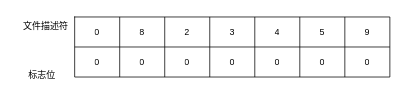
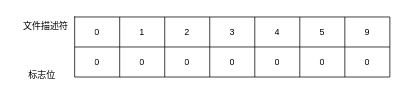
- <mxCell id="5" value="8" style="shape=partialRectangle;html=1;whiteSpace=wrap;connectable=0;strokeColor=inherit;overflow=hidden;fillColor=none;top=0;left=0;bottom=0;right=0;pointerEvents=1;" vertex="1" parent="3"><mxGeometry x="60" width="60" height="40" as="geometry"><mxRectangle width="60" height="40" as="alternateBounds" /></mxGeometry></mxCell>
+ <mxCell id="5" value="1" style="shape=partialRectangle;html=1;whiteSpace=wrap;connectable=0;strokeColor=inherit;overflow=hidden;fillColor=none;top=0;left=0;bottom=0;right=0;pointerEvents=1;" vertex="1" parent="3"><mxGeometry x="60" width="60" height="40" as="geometry"><mxRectangle width="60" height="40" as="alternateBounds" /></mxGeometry></mxCell>
